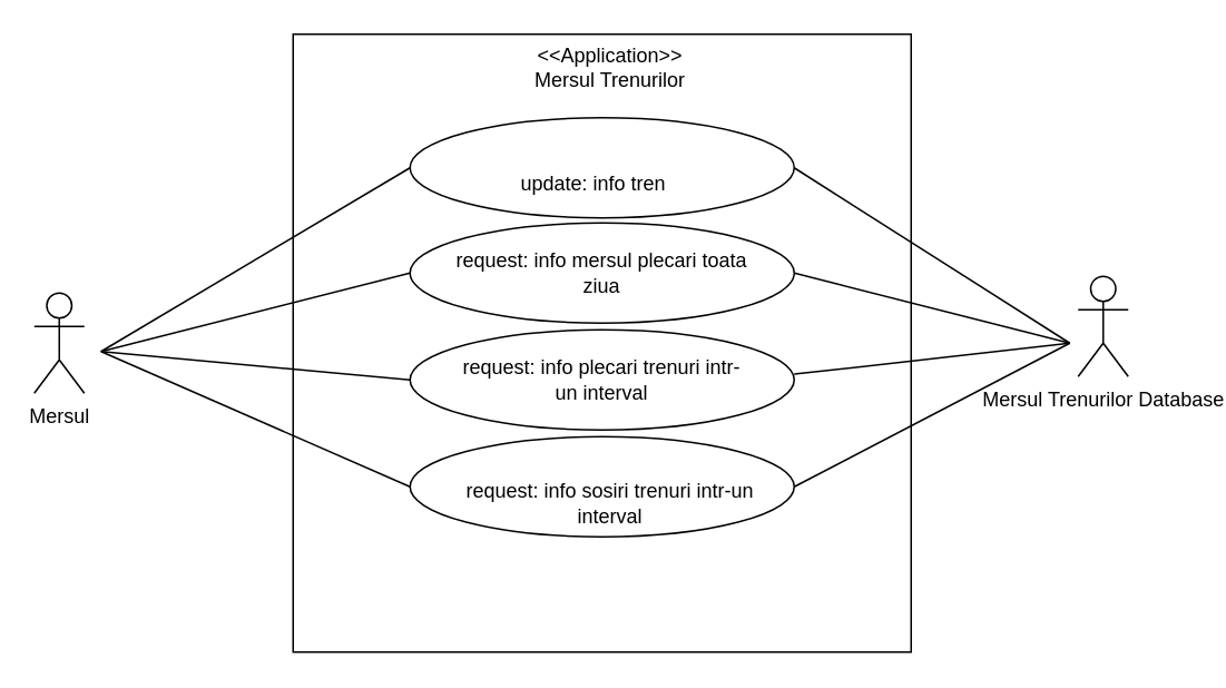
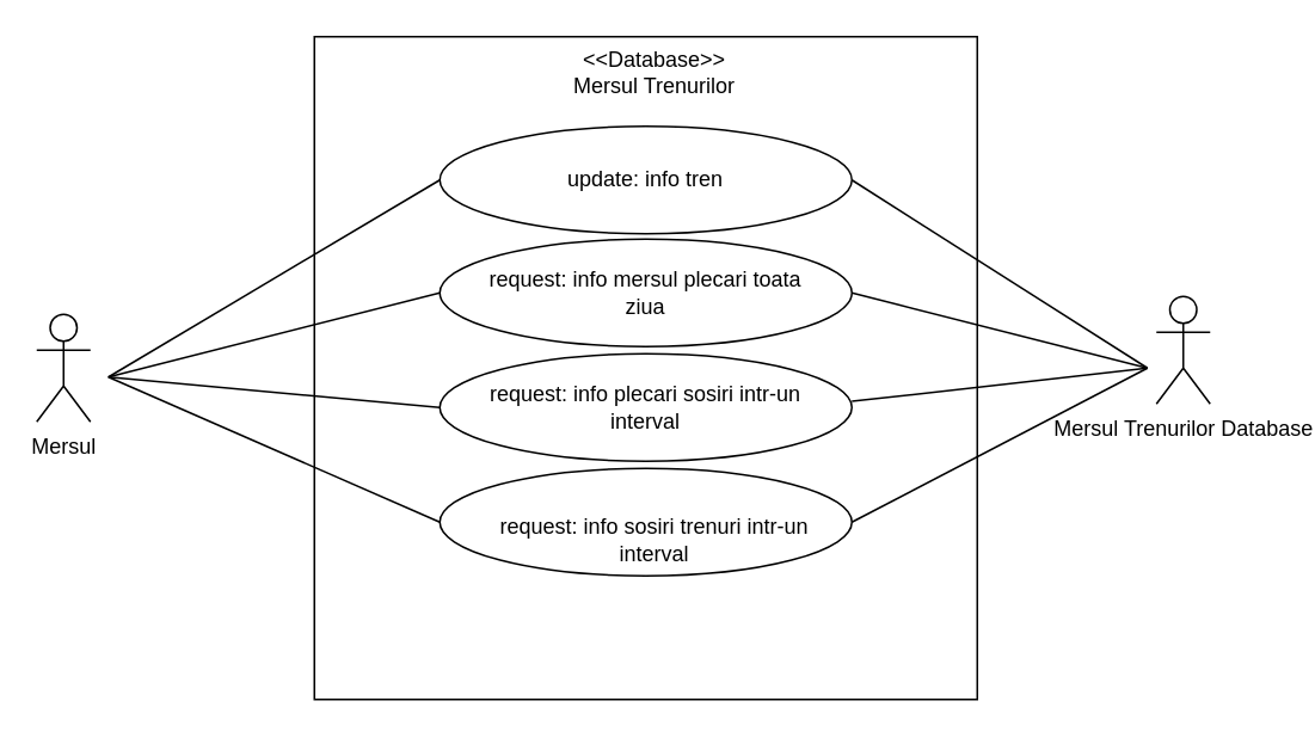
- <mxCell id="7" value="&lt;div&gt;&amp;lt;&amp;lt;Application&amp;gt;&amp;gt;&lt;/div&gt;&lt;div&gt;Mersul Trenurilor&lt;br&gt;&lt;/div&gt;" style="text;html=1;strokeColor=none;fillColor=none;align=center;verticalAlign=middle;whiteSpace=wrap;rounded=0;" vertex="1" parent="1"><mxGeometry x="300" y="30" width="130" height="20" as="geometry" /></mxCell>
+ <mxCell id="7" value="&lt;div&gt;&amp;lt;&amp;lt;Database&amp;gt;&amp;gt;&lt;/div&gt;&lt;div&gt;Mersul Trenurilor&lt;br&gt;&lt;/div&gt;" style="text;html=1;strokeColor=none;fillColor=none;align=center;verticalAlign=middle;whiteSpace=wrap;rounded=0;" vertex="1" parent="1"><mxGeometry x="300" y="30" width="130" height="20" as="geometry" /></mxCell>
- <mxCell id="8" value="update: info tren" style="text;html=1;strokeColor=none;fillColor=none;align=center;verticalAlign=middle;whiteSpace=wrap;rounded=0;" vertex="1" parent="1"><mxGeometry x="295" y="100" width="120" height="20" as="geometry" /></mxCell>
+ <mxCell id="8" value="update: info tren" style="text;html=1;strokeColor=none;fillColor=none;align=center;verticalAlign=middle;whiteSpace=wrap;rounded=0;" vertex="1" parent="1"><mxGeometry x="300" y="90" width="120" height="20" as="geometry" /></mxCell>
- <mxCell id="12" value="request: info plecari trenuri intr-un interval" style="text;html=1;strokeColor=none;fillColor=none;align=center;verticalAlign=middle;whiteSpace=wrap;rounded=0;" vertex="1" parent="1"><mxGeometry x="270" y="217" width="180" height="20" as="geometry" /></mxCell>
+ <mxCell id="12" value="request: info plecari sosiri intr-un interval" style="text;html=1;strokeColor=none;fillColor=none;align=center;verticalAlign=middle;whiteSpace=wrap;rounded=0;" vertex="1" parent="1"><mxGeometry x="270" y="217" width="180" height="20" as="geometry" /></mxCell>
